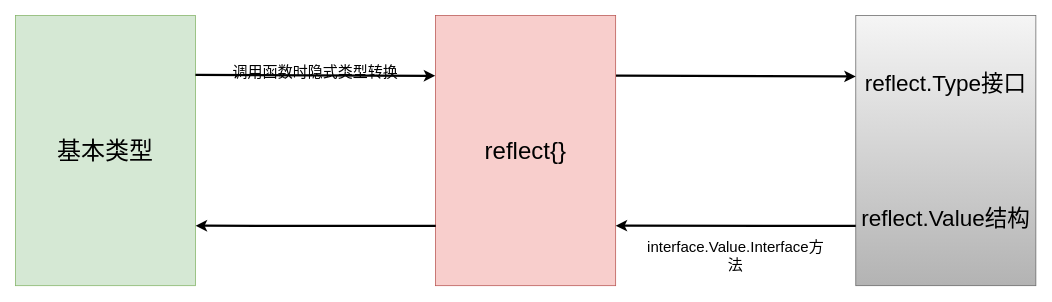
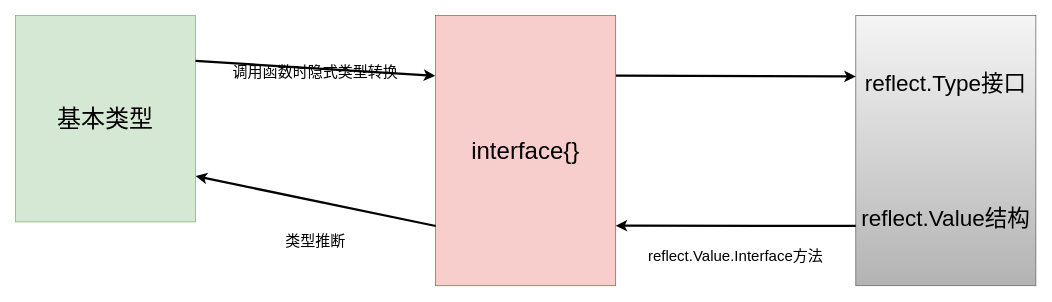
- <mxCell id="2" value="&lt;font style=&quot;font-size: 32px&quot;&gt;基本类型&lt;br&gt;&lt;/font&gt;" style="text;html=1;strokeColor=#82b366;fillColor=#d5e8d4;align=center;verticalAlign=middle;whiteSpace=wrap;rounded=0;" vertex="1" parent="1"><mxGeometry x="20" y="20" width="240" height="360" as="geometry" /></mxCell>
+ <mxCell id="2" value="&lt;font style=&quot;font-size: 32px&quot;&gt;基本类型&lt;br&gt;&lt;/font&gt;" style="text;html=1;strokeColor=#82b366;fillColor=#d5e8d4;align=center;verticalAlign=middle;whiteSpace=wrap;rounded=0;" vertex="1" parent="1"><mxGeometry x="20" y="20" width="240" height="275" as="geometry" /></mxCell>
- <mxCell id="3" value="&lt;font style=&quot;font-size: 32px&quot;&gt;reflect{}&lt;br&gt;&lt;/font&gt;" style="text;html=1;strokeColor=#b85450;fillColor=#f8cecc;align=center;verticalAlign=middle;whiteSpace=wrap;rounded=0;" vertex="1" parent="1"><mxGeometry x="580" y="20" width="240" height="360" as="geometry" /></mxCell>
+ <mxCell id="3" value="&lt;font style=&quot;font-size: 32px&quot;&gt;interface{}&lt;br&gt;&lt;/font&gt;" style="text;html=1;strokeColor=#b85450;fillColor=#f8cecc;align=center;verticalAlign=middle;whiteSpace=wrap;rounded=0;" vertex="1" parent="1"><mxGeometry x="580" y="20" width="240" height="360" as="geometry" /></mxCell>
+ <mxCell id="9" value="&lt;font style=&quot;font-size: 20px&quot;&gt;类型推断&lt;/font&gt;" style="text;html=1;strokeColor=none;fillColor=none;align=center;verticalAlign=middle;whiteSpace=wrap;rounded=0;" vertex="1" parent="1"><mxGeometry x="300" y="300" width="240" height="40" as="geometry" /></mxCell>
- <mxCell id="11" value="&lt;div&gt;&lt;span style=&quot;font-size: 20px&quot;&gt;interface.Value.Interface方法&lt;/span&gt;&lt;/div&gt;" style="text;html=1;strokeColor=none;fillColor=none;align=center;verticalAlign=middle;whiteSpace=wrap;rounded=0;" vertex="1" parent="1"><mxGeometry x="860" y="300" width="240" height="80" as="geometry" /></mxCell>
+ <mxCell id="11" value="&lt;div&gt;&lt;span style=&quot;font-size: 20px&quot;&gt;reflect.Value.Interface方法&lt;/span&gt;&lt;/div&gt;" style="text;html=1;strokeColor=none;fillColor=none;align=center;verticalAlign=middle;whiteSpace=wrap;rounded=0;" vertex="1" parent="1"><mxGeometry x="860" y="300" width="240" height="80" as="geometry" /></mxCell>
